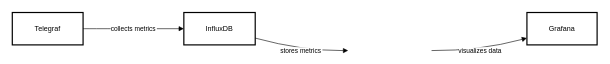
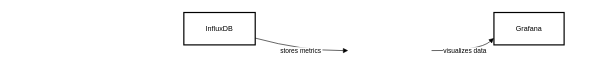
- <mxCell id="2" value="Telegraf" style="whiteSpace=wrap;strokeWidth=2;" parent="1" vertex="1"><mxGeometry x="20" y="20" width="118" height="54" as="geometry" /></mxCell>
- <mxCell id="5" value="collects metrics" style="curved=1;startArrow=none;endArrow=block;exitX=1;exitY=0.5;entryX=0;entryY=0.5;orthogonalLoop=1;" parent="1" source="2" target="3" edge="1"><mxGeometry relative="1" as="geometry"><Array as="points" /></mxGeometry></mxCell>
- <mxCell id="4" value="Grafana" style="whiteSpace=wrap;strokeWidth=2;" parent="1" vertex="1"><mxGeometry x="878" y="20" width="117" height="54" as="geometry" /></mxCell>
+ <mxCell id="4" value="Grafana" style="whiteSpace=wrap;strokeWidth=2;" parent="1" vertex="1"><mxGeometry x="823" y="20" width="117" height="54" as="geometry" /></mxCell>
